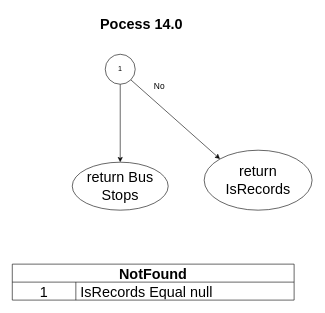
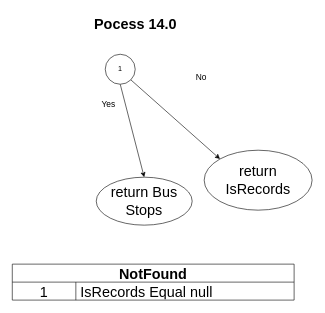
- <mxCell id="2" value="&lt;font style=&quot;font-size: 24px;&quot;&gt;&lt;b&gt;Pocess 14.0&lt;/b&gt;&lt;/font&gt;" style="text;html=1;align=center;verticalAlign=middle;resizable=0;points=[];autosize=1;strokeColor=none;fillColor=none;" vertex="1" parent="1"><mxGeometry x="155" y="20" width="160" height="40" as="geometry" /></mxCell>
+ <mxCell id="2" value="&lt;font style=&quot;font-size: 24px;&quot;&gt;&lt;b&gt;Pocess 14.0&lt;/b&gt;&lt;/font&gt;" style="text;html=1;align=center;verticalAlign=middle;resizable=0;points=[];autosize=1;strokeColor=none;fillColor=none;" vertex="1" parent="1"><mxGeometry x="145" width="160" height="40" as="geometry" y="20" /></mxCell>
- <mxCell id="11" value="&lt;font style=&quot;font-size: 14px;&quot;&gt;No&lt;/font&gt;" style="text;html=1;align=center;verticalAlign=middle;resizable=0;points=[];autosize=1;strokeColor=none;fillColor=none;fontSize=24;" vertex="1" parent="1"><mxGeometry x="245" y="120" width="40" height="40" as="geometry" /></mxCell>
+ <mxCell id="11" value="&lt;font style=&quot;font-size: 14px;&quot;&gt;No&lt;/font&gt;" style="text;html=1;align=center;verticalAlign=middle;resizable=0;points=[];autosize=1;strokeColor=none;fillColor=none;fontSize=24;" vertex="1" parent="1"><mxGeometry x="315" y="105" width="40" height="40" as="geometry" /></mxCell>
+ <mxCell id="12" value="&lt;font style=&quot;font-size: 14px;&quot;&gt;Yes&lt;/font&gt;" style="text;html=1;align=center;verticalAlign=middle;resizable=0;points=[];autosize=1;strokeColor=none;fillColor=none;fontSize=24;" vertex="1" parent="1"><mxGeometry x="155" y="150" width="50" height="40" as="geometry" /></mxCell>
- <mxCell id="13" value="return Bus Stops" style="ellipse;whiteSpace=wrap;html=1;fontSize=24;" vertex="1" parent="1"><mxGeometry x="120" y="270" width="160" height="80" as="geometry" /></mxCell>
+ <mxCell id="13" value="return Bus Stops" style="ellipse;whiteSpace=wrap;html=1;fontSize=24;" vertex="1" parent="1"><mxGeometry x="160" y="295" width="160" height="80" as="geometry" /></mxCell>
